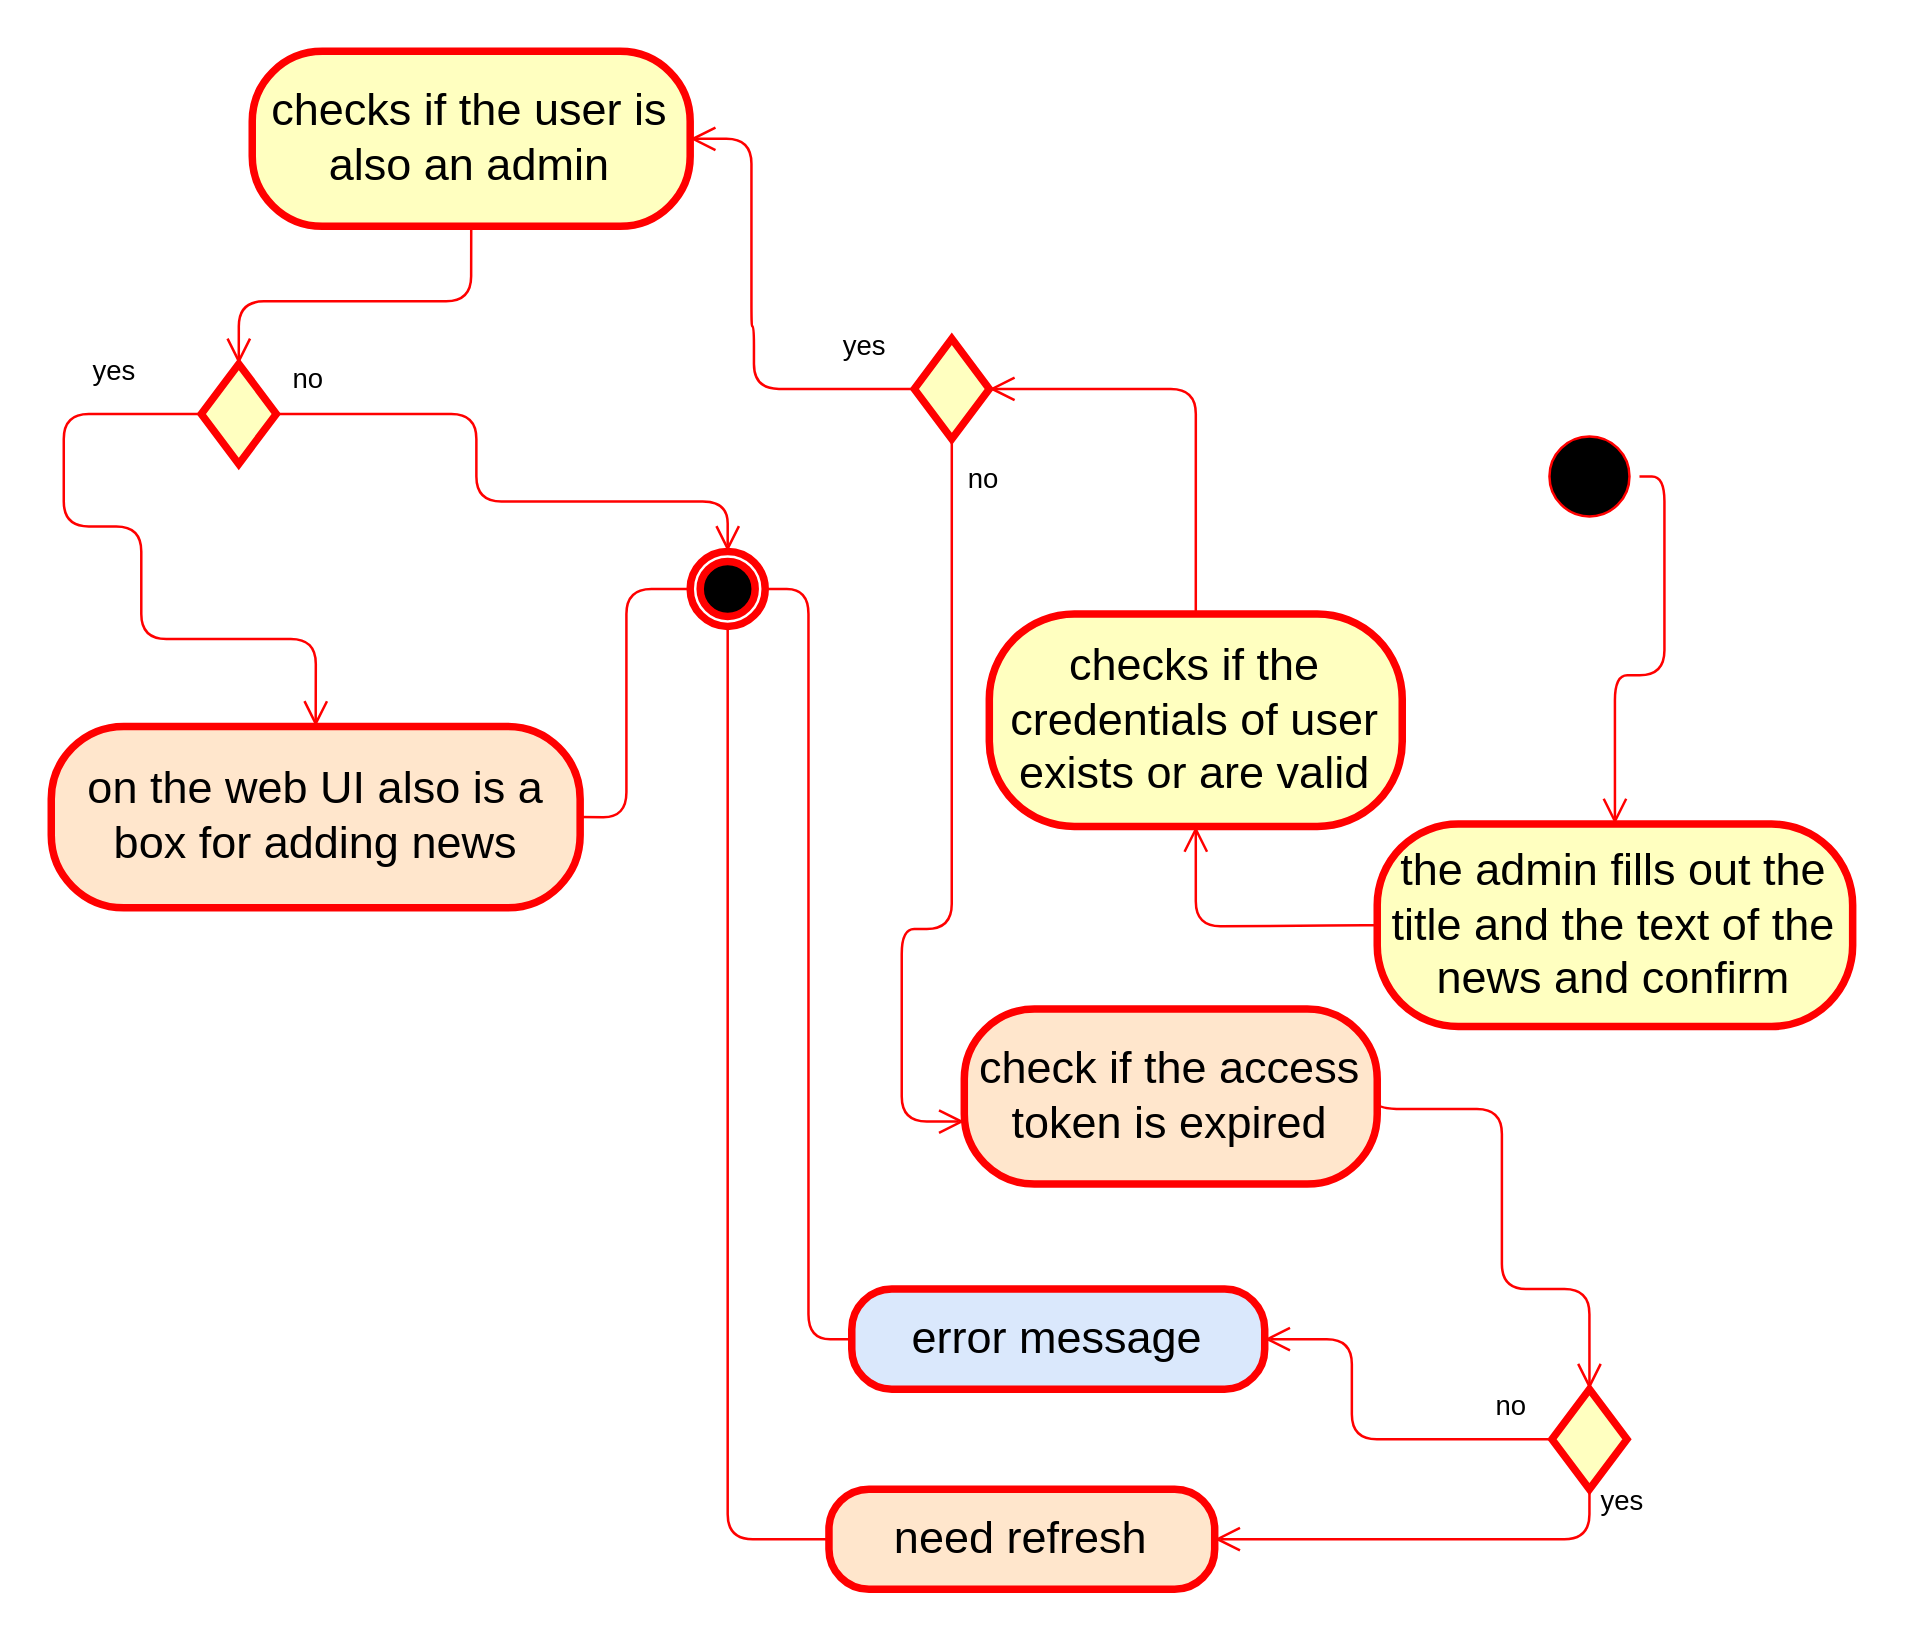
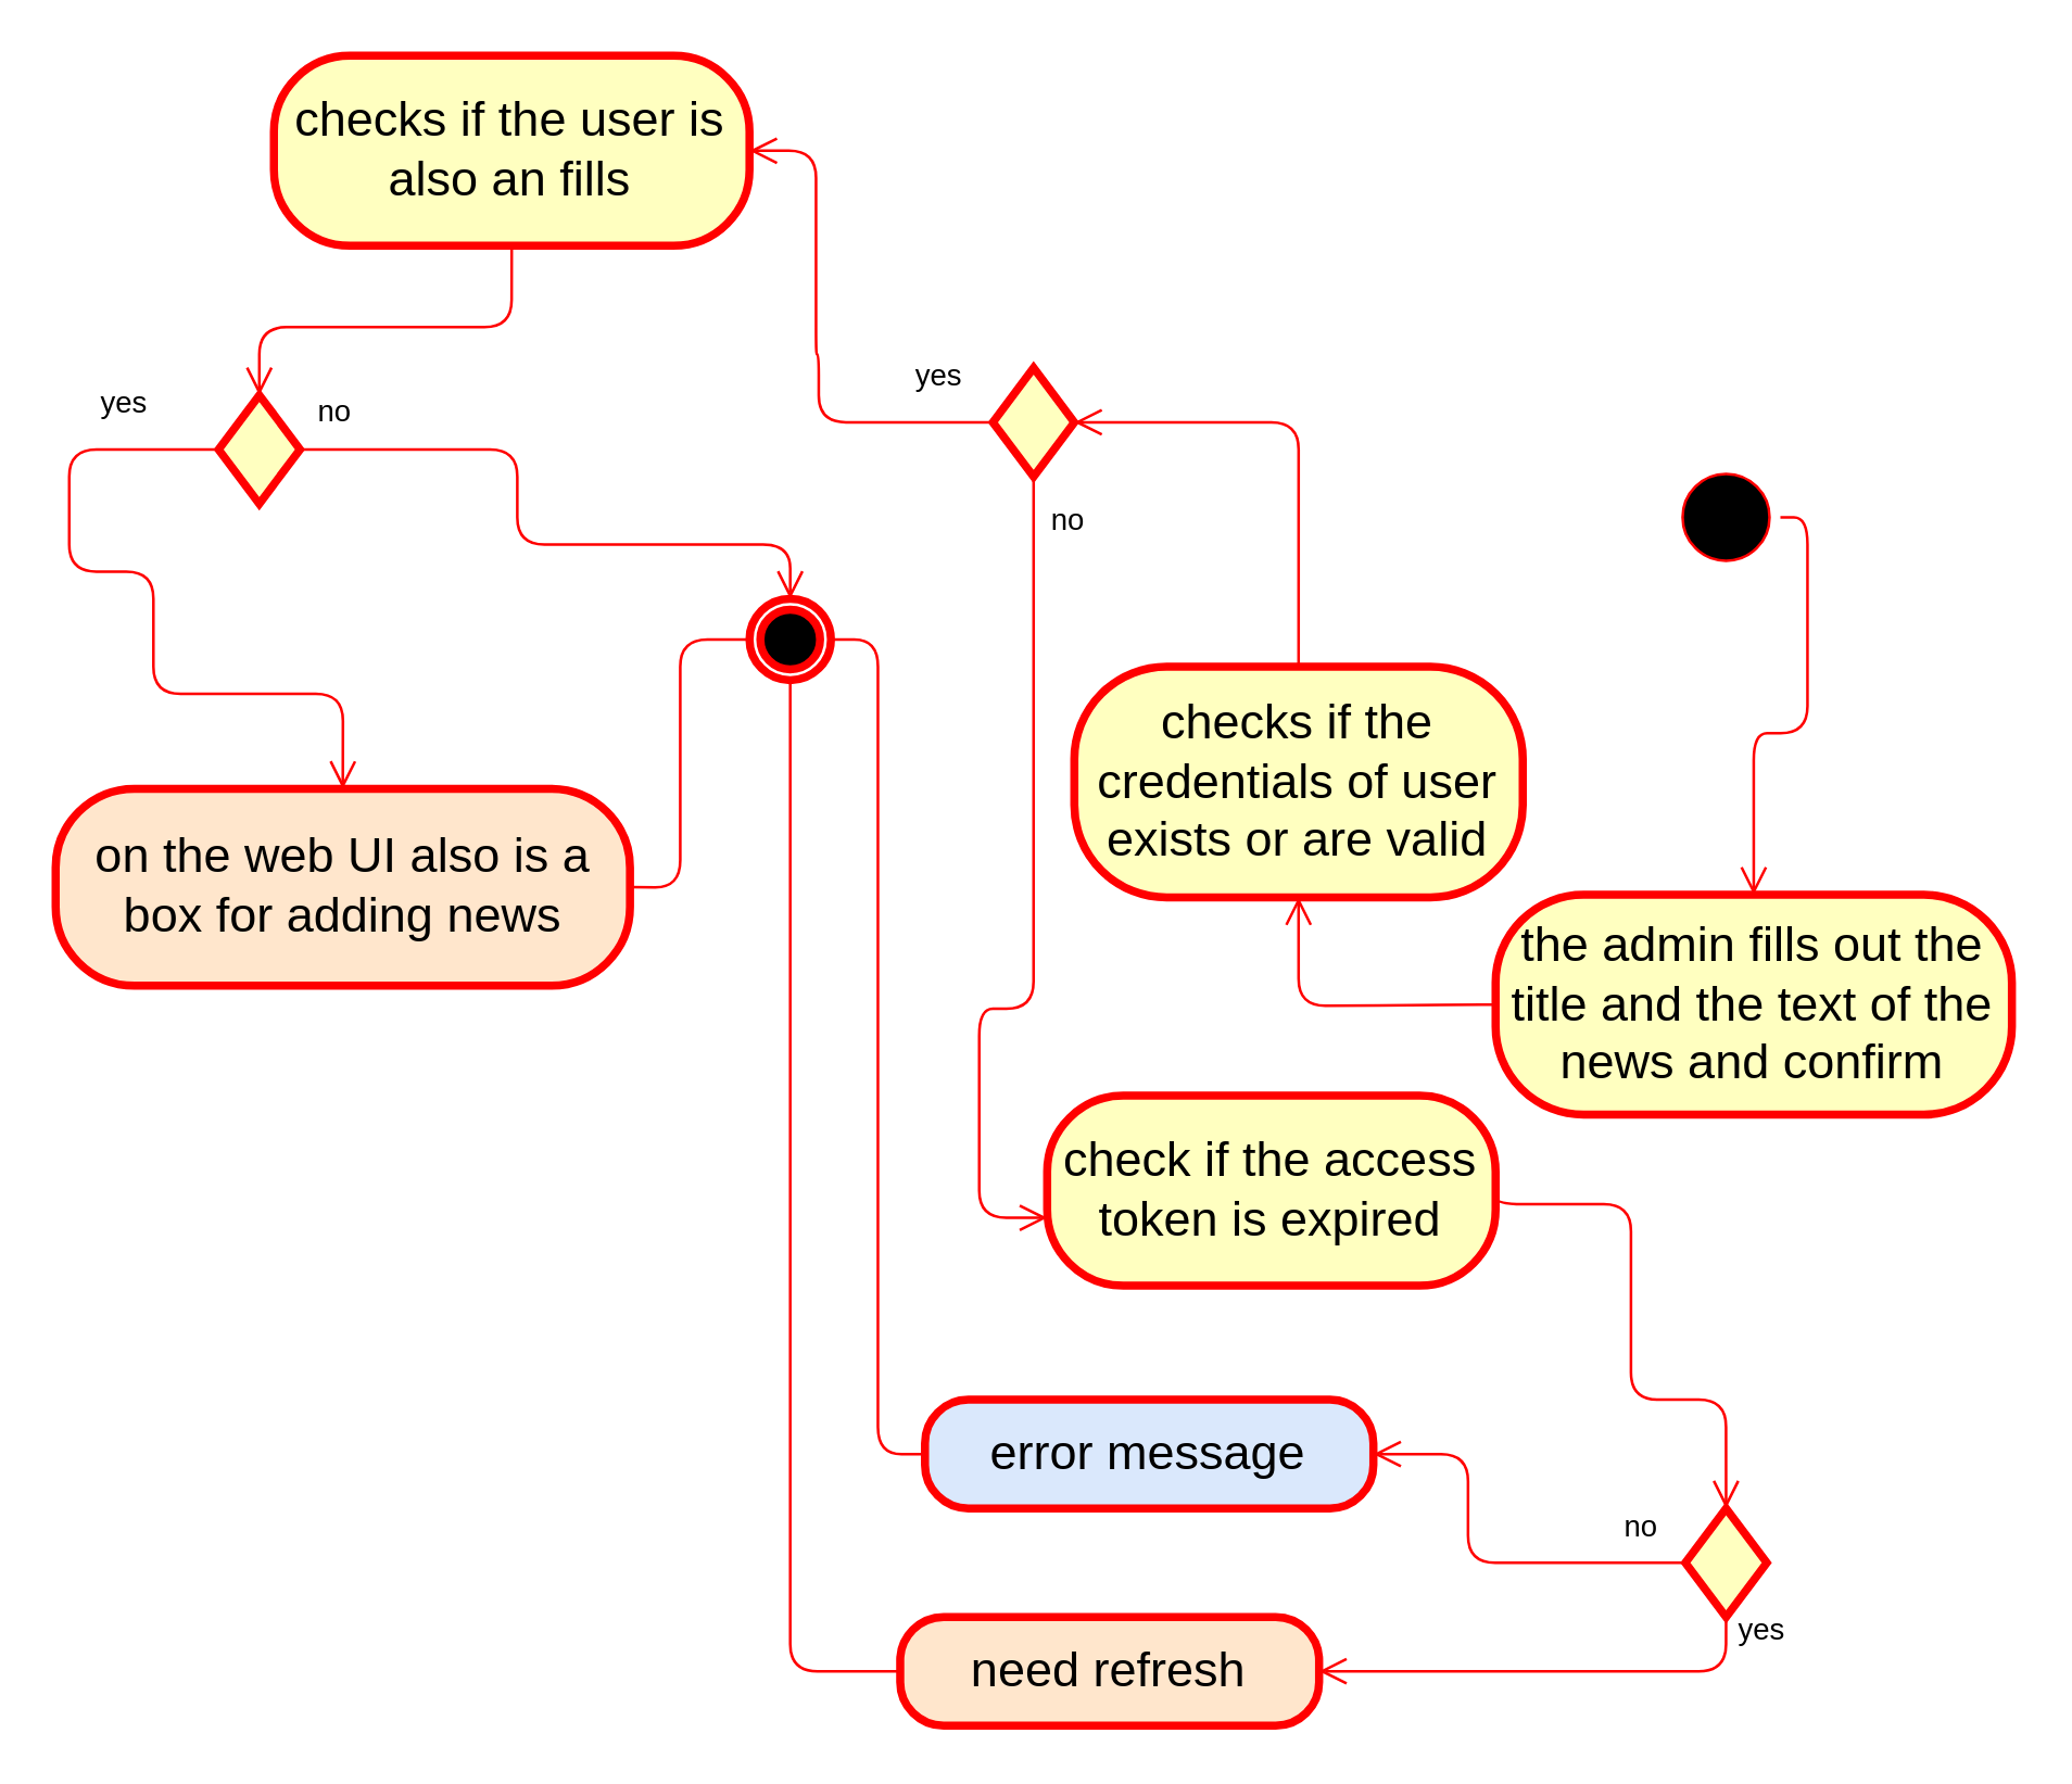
- <mxCell id="23" value="checks if the user is also an admin" style="rounded=1;whiteSpace=wrap;html=1;arcSize=40;fontColor=#000000;fillColor=#ffffc0;strokeColor=#ff0000;strokeWidth=3;fontSize=18;" vertex="1" parent="1"><mxGeometry x="100.37" y="20" width="175.13" height="70" as="geometry" /></mxCell>
+ <mxCell id="23" value="checks if the user is also an fills" style="rounded=1;whiteSpace=wrap;html=1;arcSize=40;fontColor=#000000;fillColor=#ffffc0;strokeColor=#ff0000;strokeWidth=3;fontSize=18;" vertex="1" parent="1"><mxGeometry x="100.37" y="20" width="175.13" height="70" as="geometry" /></mxCell>
- <mxCell id="12" value="check if the access token is expired" style="rounded=1;whiteSpace=wrap;html=1;arcSize=40;fontColor=#000000;fillColor=#ffe6cc;strokeColor=#ff0000;strokeWidth=3;fontSize=18;" vertex="1" parent="1"><mxGeometry x="385.12" y="403" width="165.13" height="70" as="geometry" /></mxCell>
+ <mxCell id="12" value="check if the access token is expired" style="rounded=1;whiteSpace=wrap;html=1;arcSize=40;fontColor=#000000;fillColor=#ffffc0;strokeColor=#ff0000;strokeWidth=3;fontSize=18;" vertex="1" parent="1"><mxGeometry x="385.12" y="403" width="165.13" height="70" as="geometry" /></mxCell>
